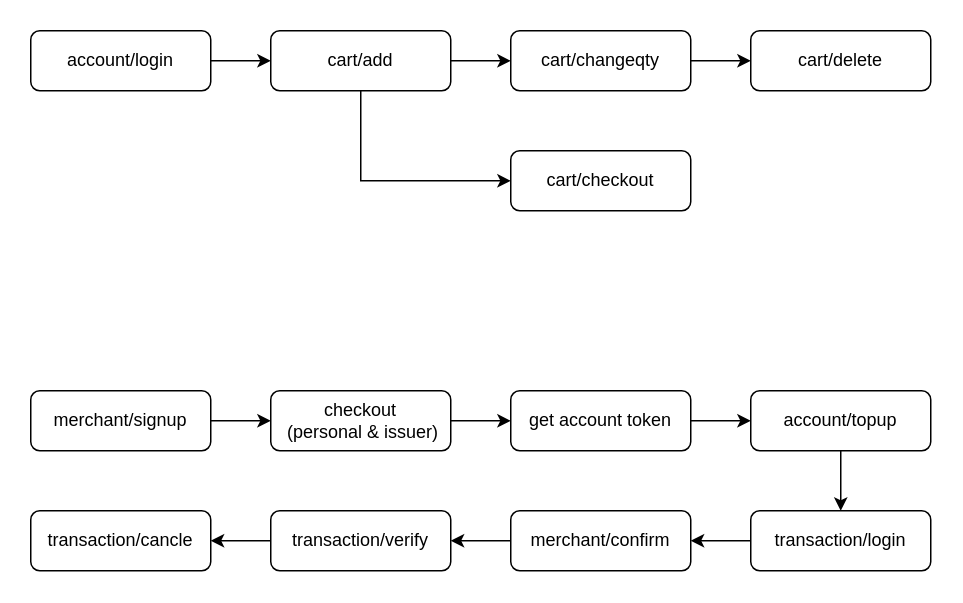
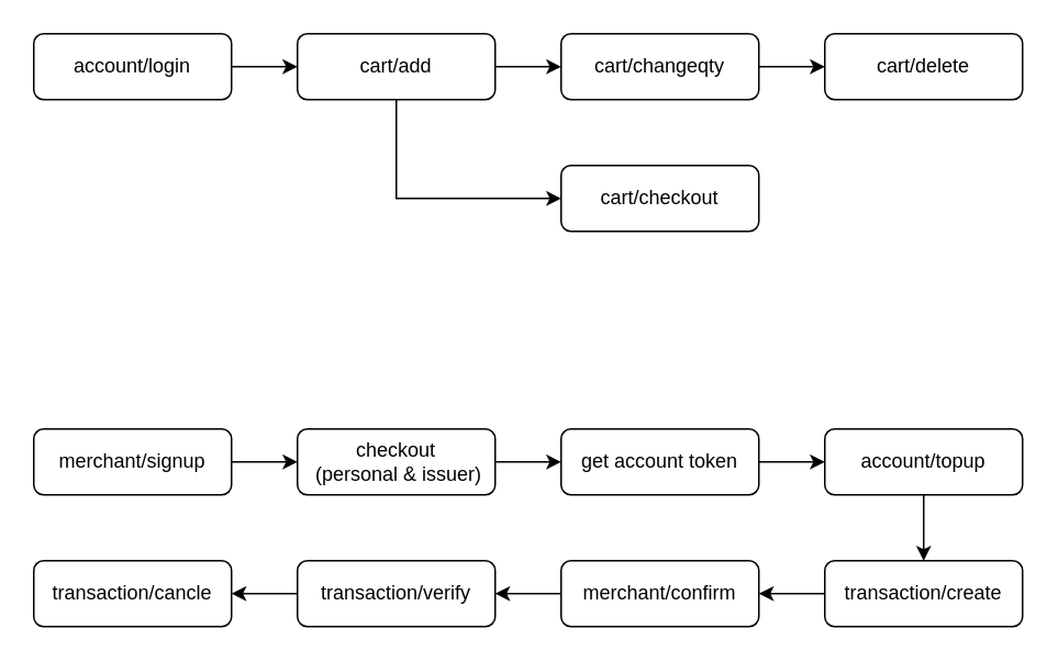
- <mxCell id="20" value="transaction/login" style="rounded=1;whiteSpace=wrap;html=1;" vertex="1" parent="1"><mxGeometry x="500" y="340" width="120" height="40" as="geometry" /></mxCell>
+ <mxCell id="20" value="transaction/create" style="rounded=1;whiteSpace=wrap;html=1;" vertex="1" parent="1"><mxGeometry x="500" y="340" width="120" height="40" as="geometry" /></mxCell>
